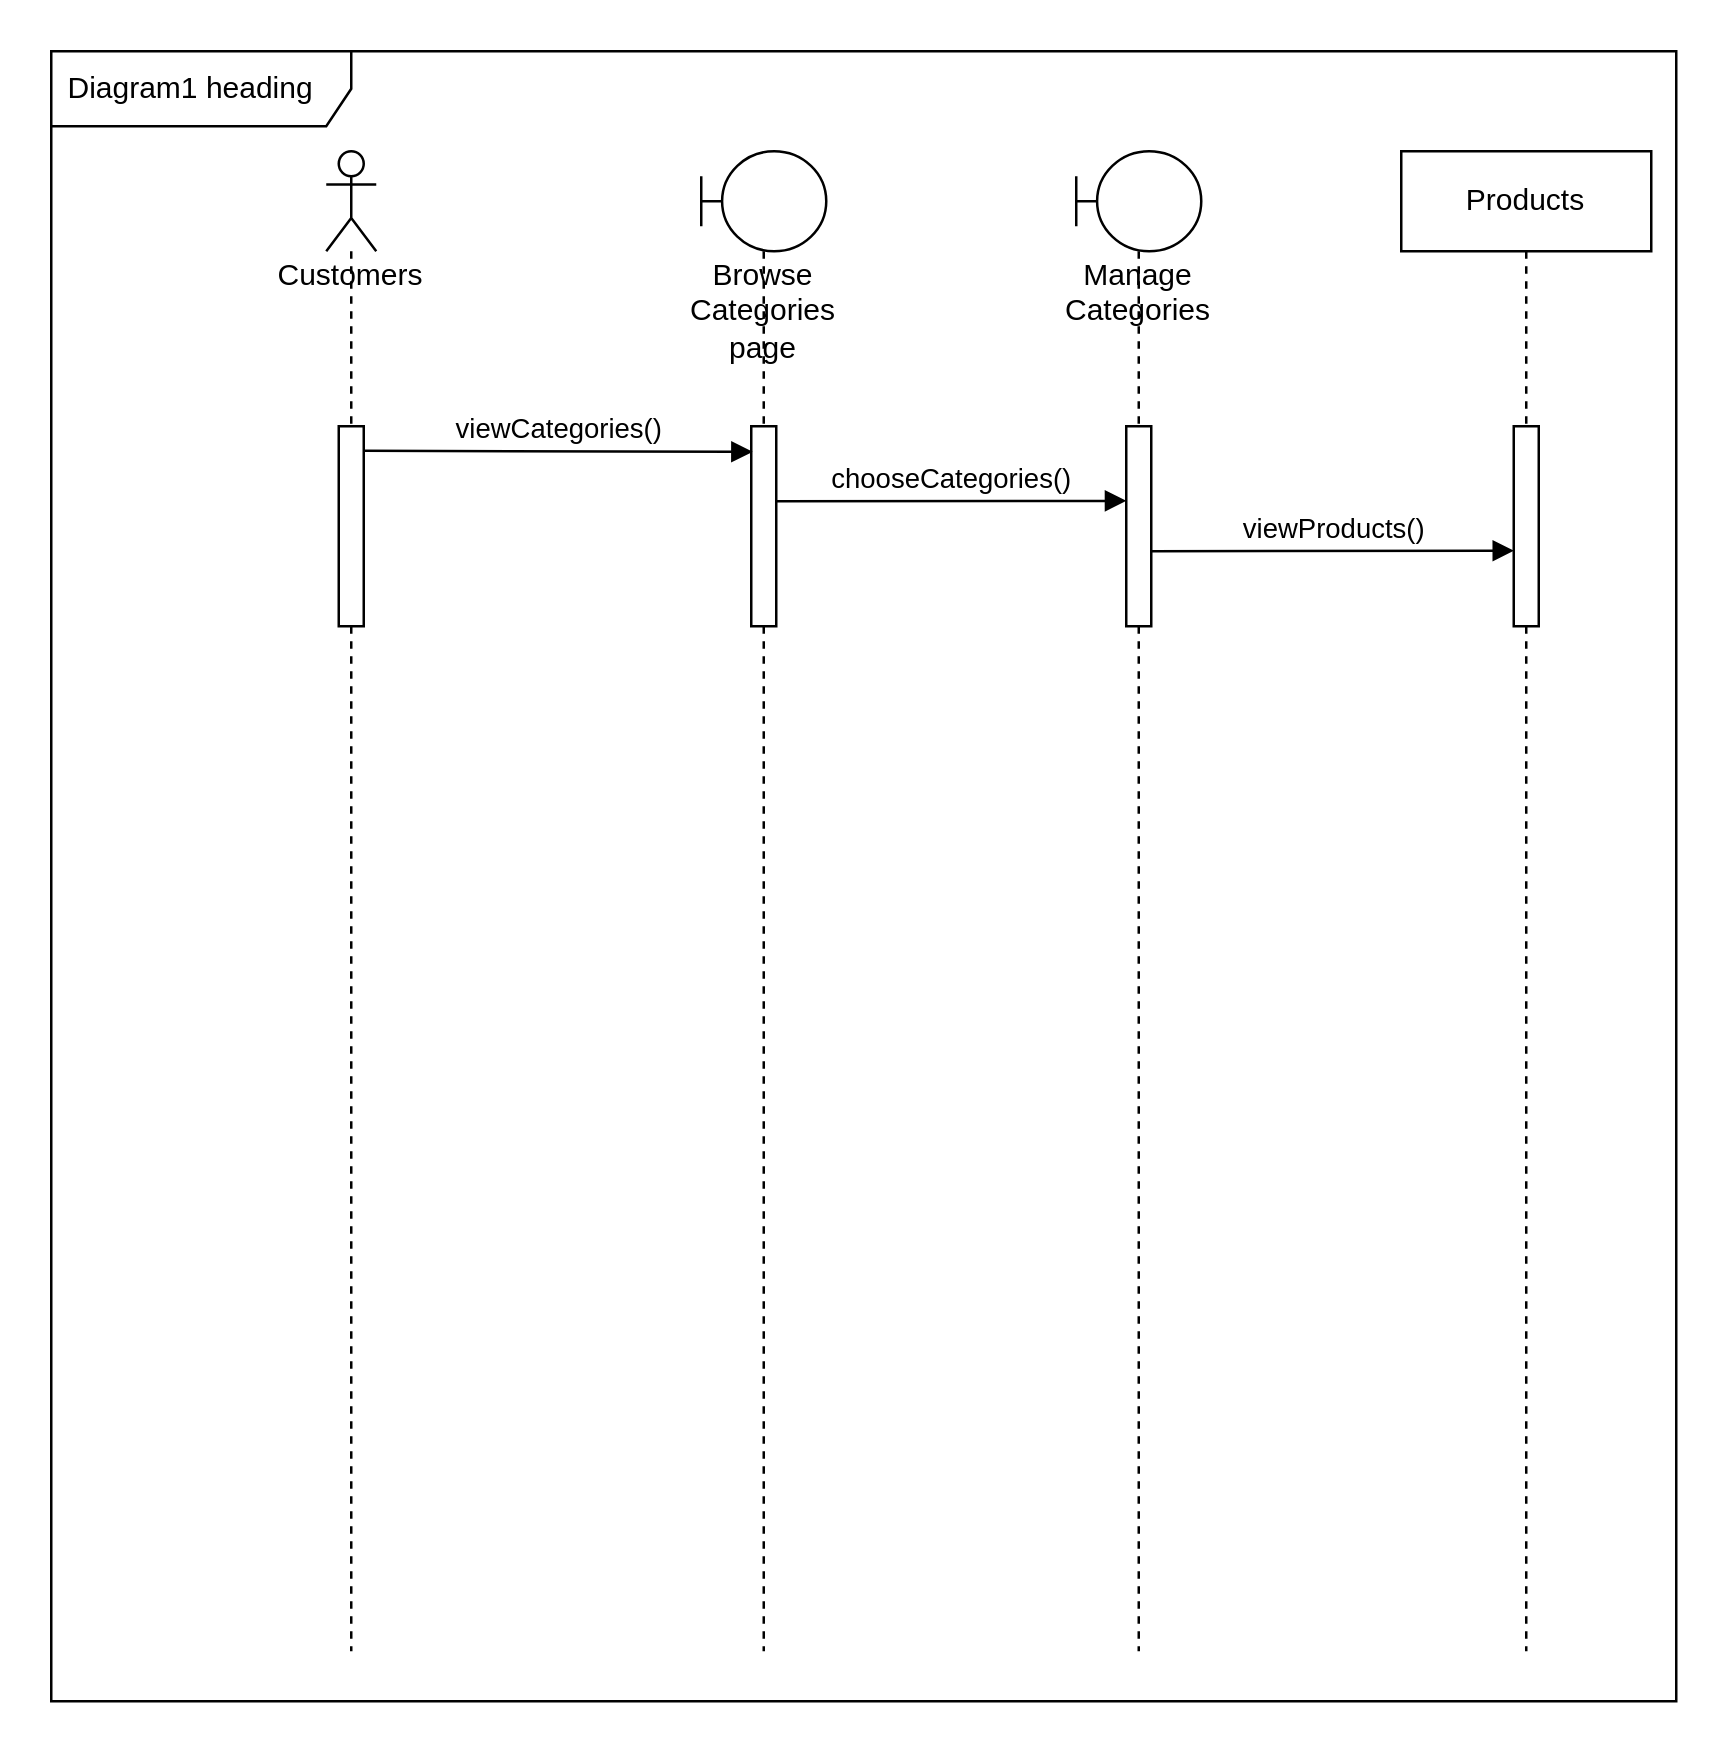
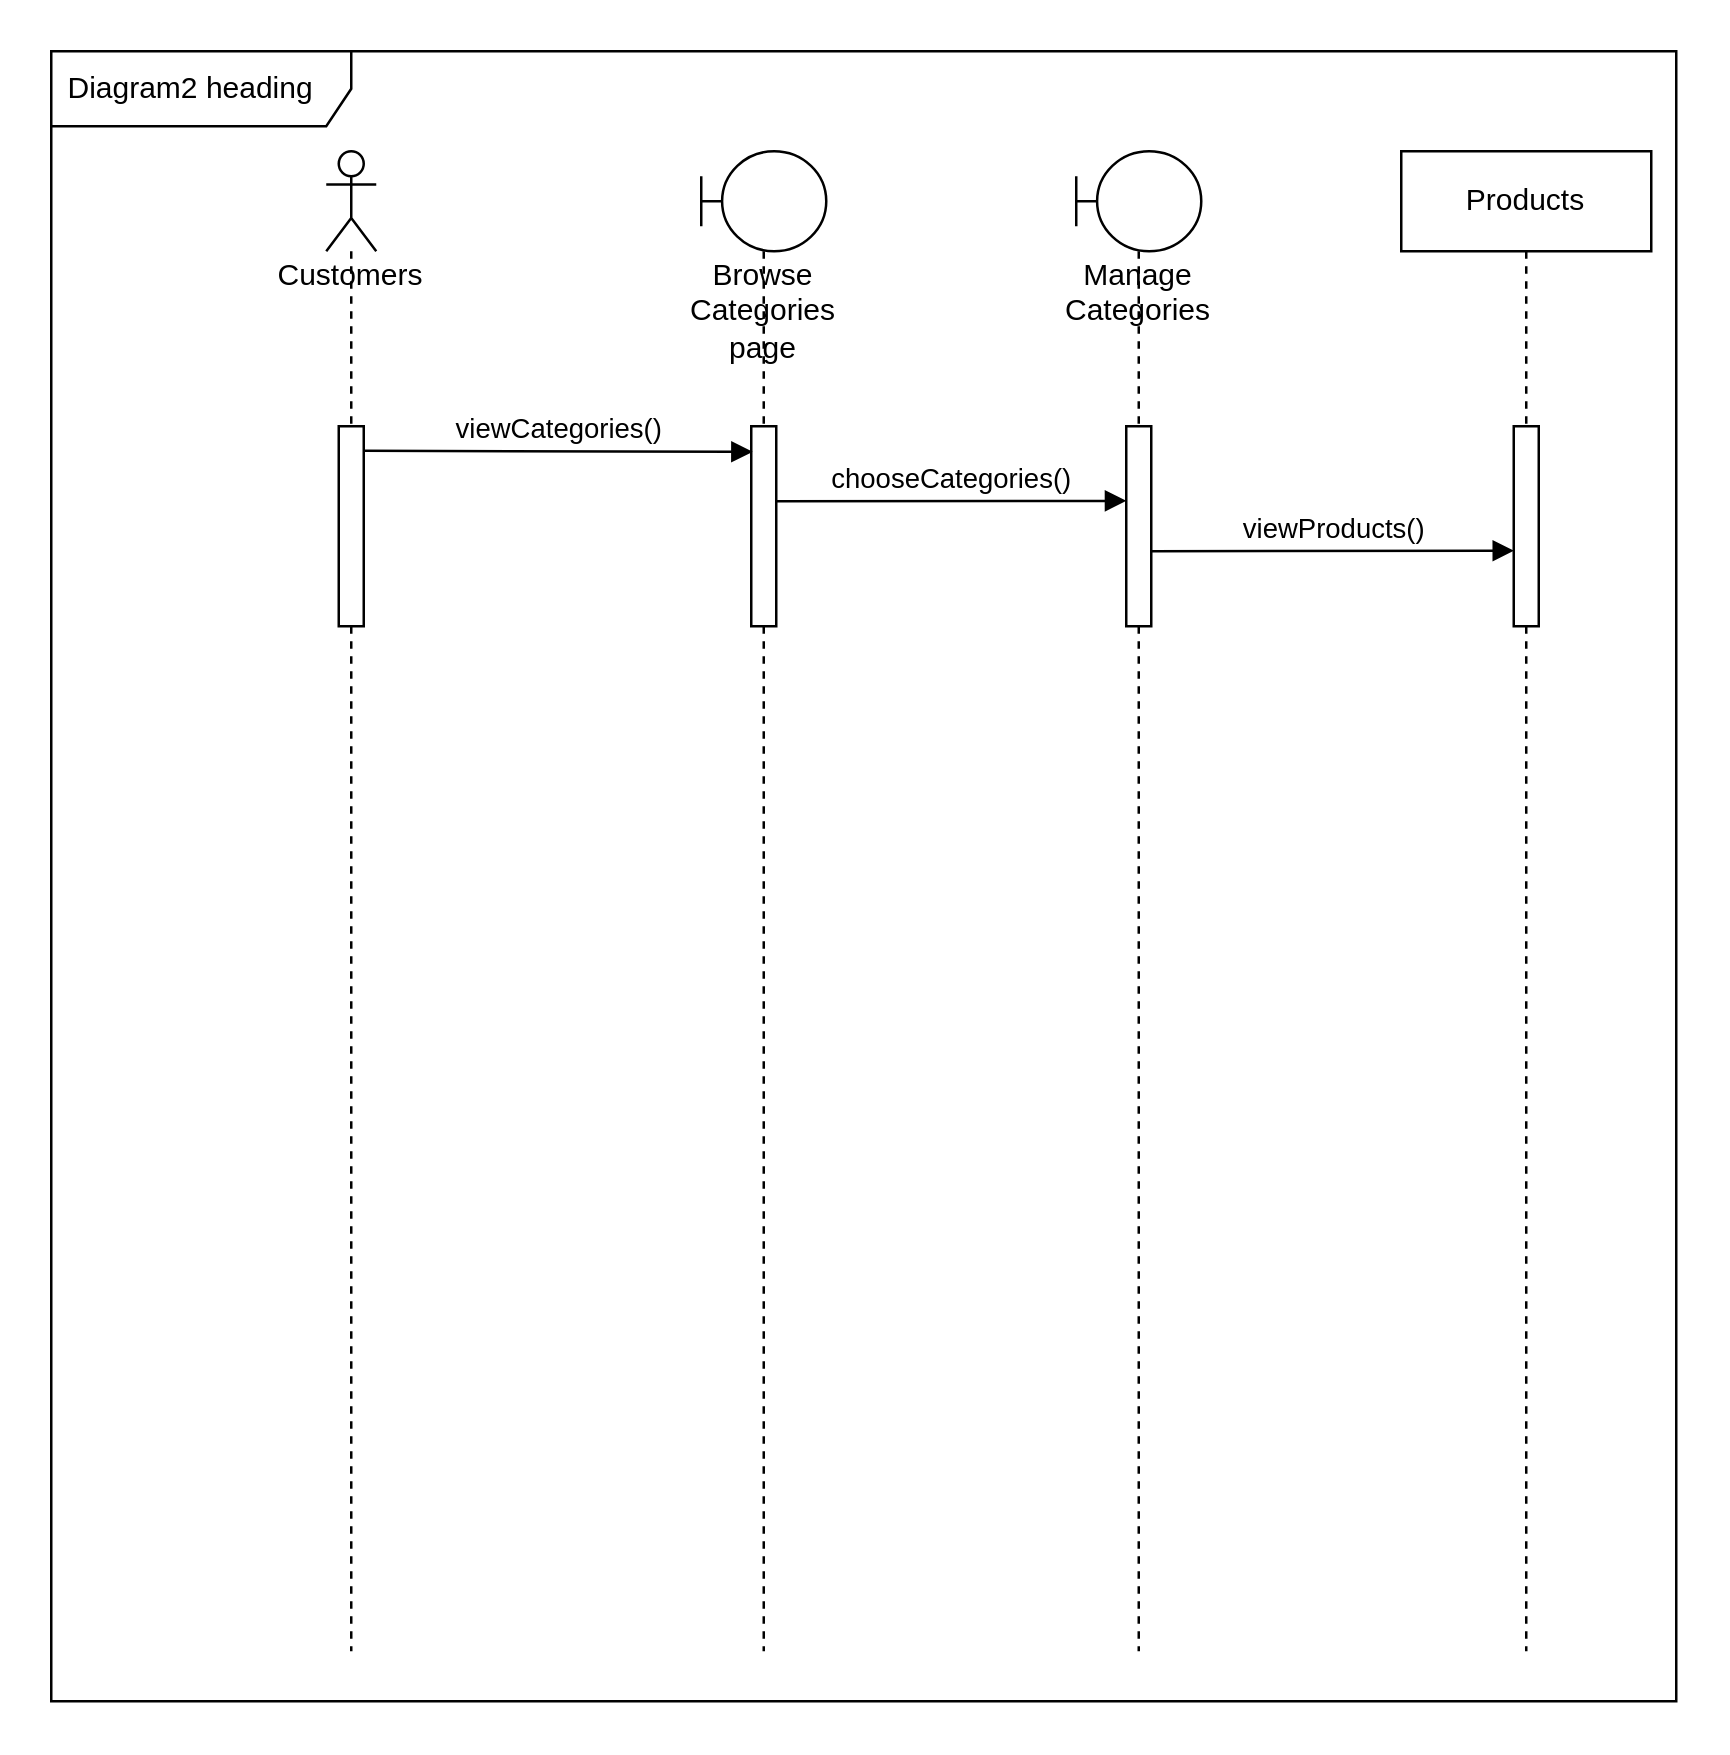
- <mxCell id="13" value="Diagram1 heading" style="shape=umlFrame;whiteSpace=wrap;html=1;width=120;height=30;boundedLbl=1;verticalAlign=middle;align=left;spacingLeft=5;" vertex="1" parent="1"><mxGeometry y="20" width="650" height="660" as="geometry" x="20" /></mxCell>
+ <mxCell id="13" value="Diagram2 heading" style="shape=umlFrame;whiteSpace=wrap;html=1;width=120;height=30;boundedLbl=1;verticalAlign=middle;align=left;spacingLeft=5;" vertex="1" parent="1"><mxGeometry y="20" width="650" height="660" as="geometry" x="20" /></mxCell>
